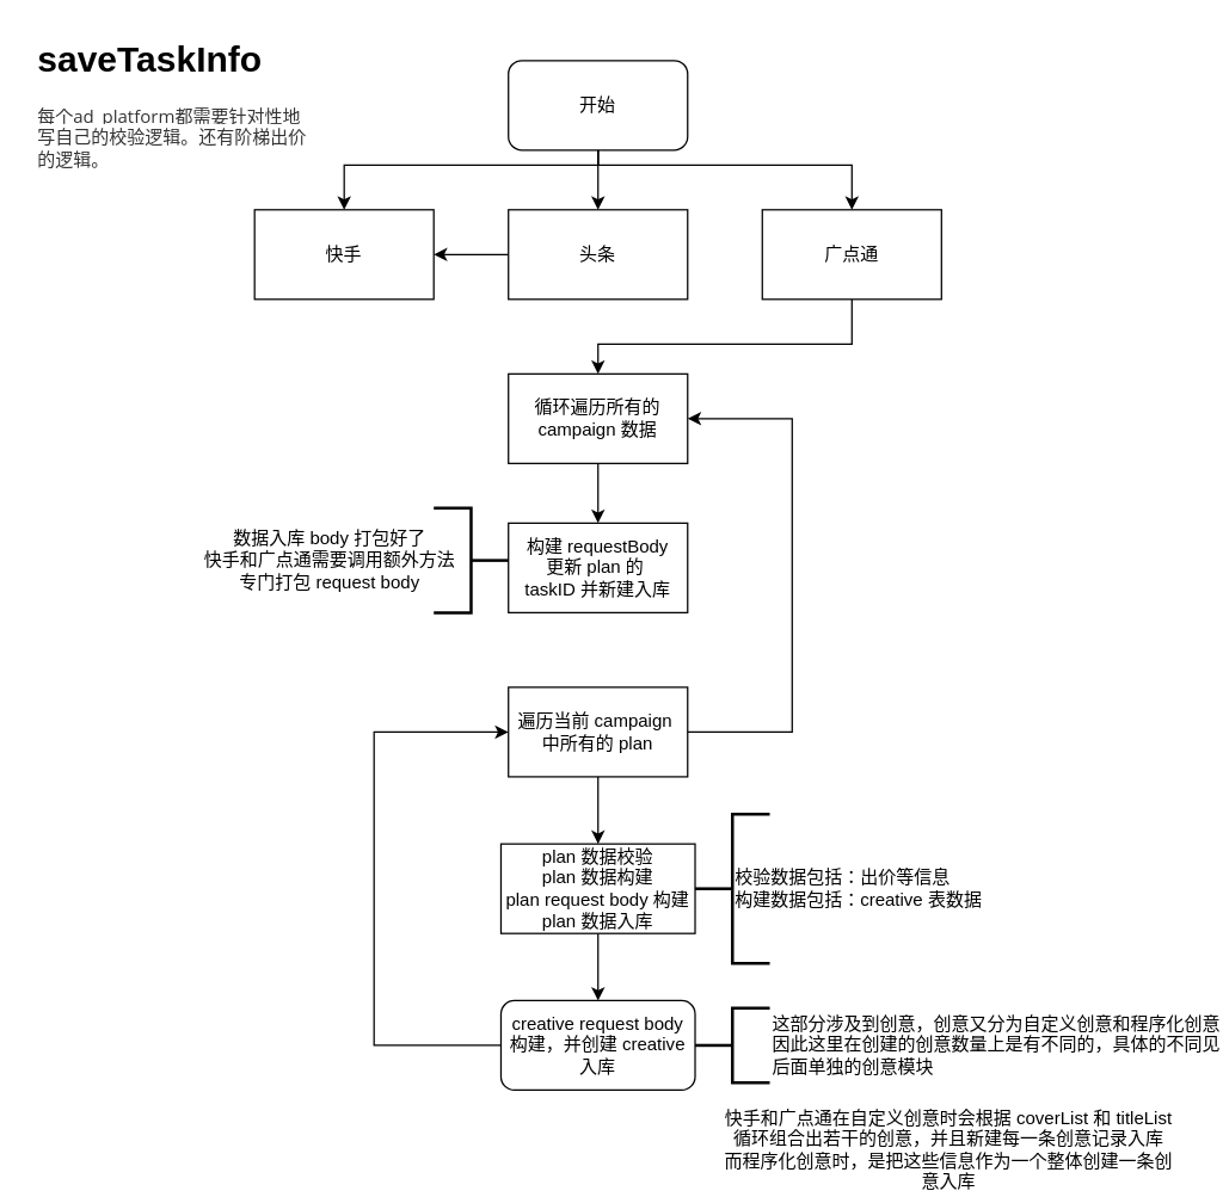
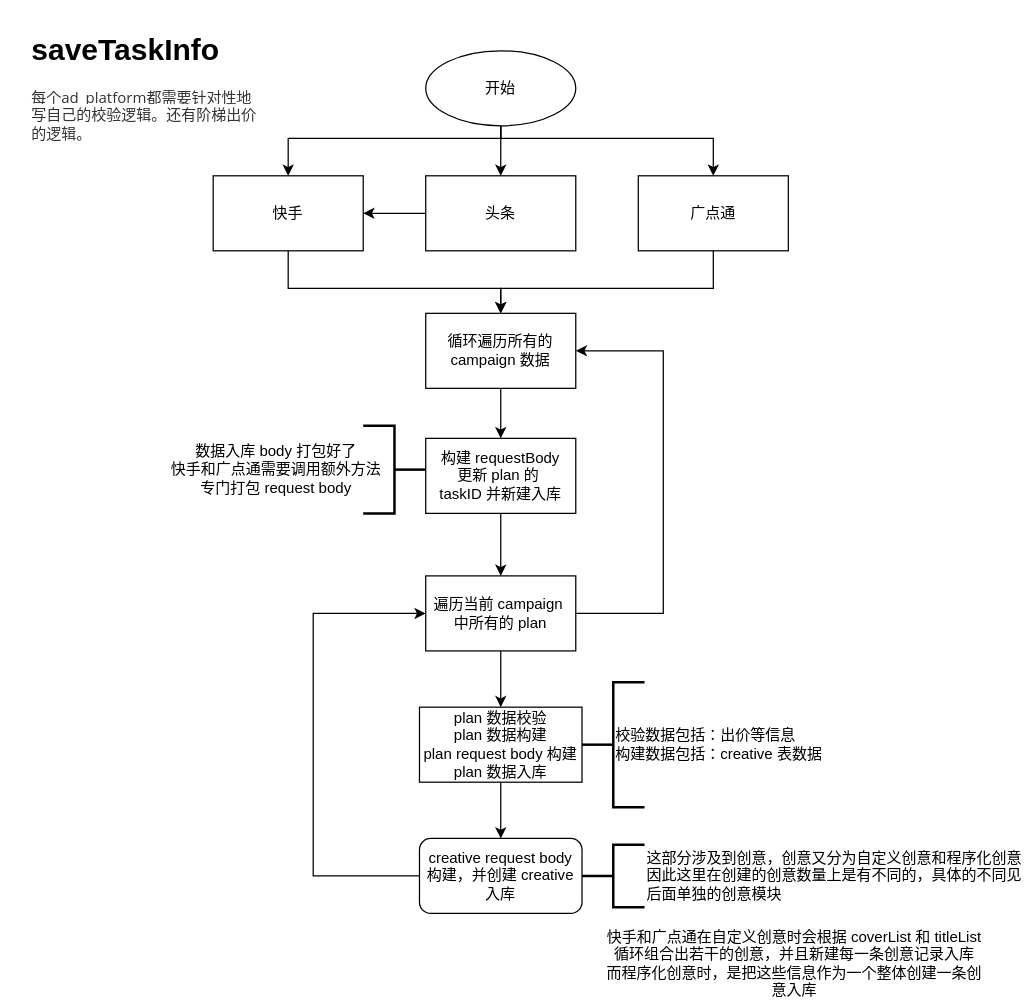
- <mxCell id="6" value="开始" style="rounded=1;whiteSpace=wrap;html=1;" vertex="1" parent="1"><mxGeometry x="340" y="40" width="120" height="60" as="geometry" /></mxCell>
+ <mxCell id="6" value="开始" style="ellipse;whiteSpace=wrap;html=1;" vertex="1" parent="1"><mxGeometry x="340" y="40" width="120" height="60" as="geometry" /></mxCell>
+ <mxCell id="9" style="edgeStyle=orthogonalEdgeStyle;rounded=0;orthogonalLoop=1;jettySize=auto;html=1;" edge="1" parent="1" source="10" target="14"><mxGeometry relative="1" as="geometry"><Array as="points"><mxPoint x="230" y="230" /><mxPoint x="400" y="230" /></Array></mxGeometry></mxCell>
+ <mxCell id="18" value="" style="edgeStyle=orthogonalEdgeStyle;rounded=0;orthogonalLoop=1;jettySize=auto;html=1;" edge="1" parent="1" source="19" target="22"><mxGeometry relative="1" as="geometry" /></mxCell>
